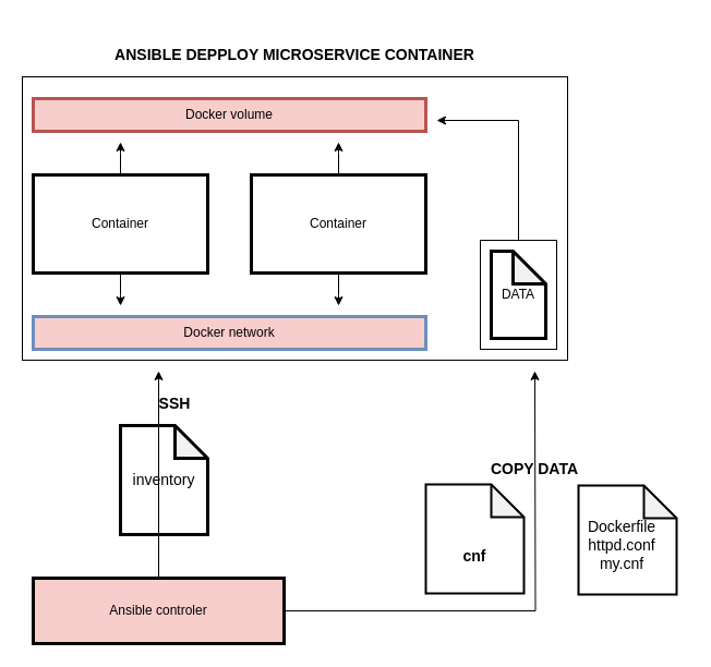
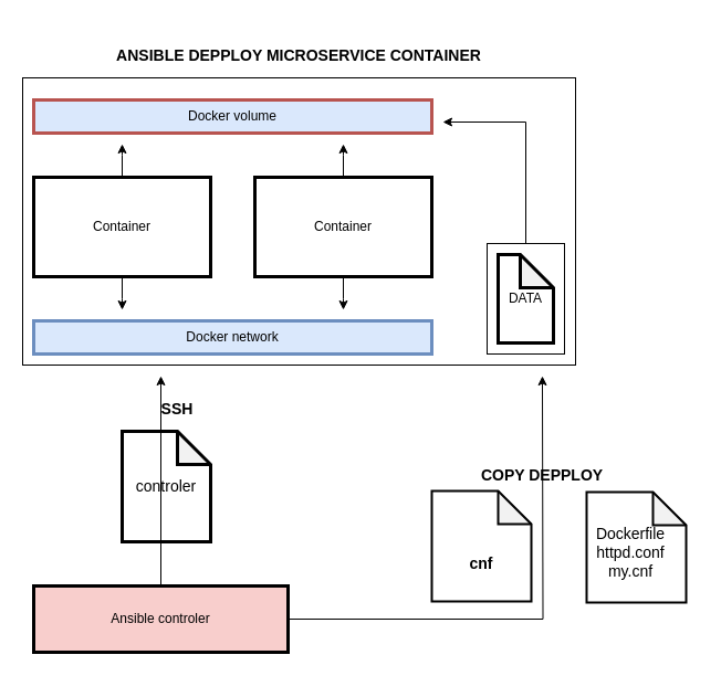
- <mxCell id="9" value="Docker volume" style="rounded=0;whiteSpace=wrap;html=1;strokeWidth=3;fillColor=#f8cecc;strokeColor=#b85450;" vertex="1" parent="1"><mxGeometry x="30" y="90" width="360" height="30" as="geometry" /></mxCell>
+ <mxCell id="9" value="Docker volume" style="rounded=0;whiteSpace=wrap;html=1;strokeWidth=3;fillColor=#dae8fc;strokeColor=#b85450;" vertex="1" parent="1"><mxGeometry x="30" y="90" width="360" height="30" as="geometry" /></mxCell>
- <mxCell id="8" value="Docker network" style="rounded=0;whiteSpace=wrap;html=1;strokeWidth=3;fillColor=#f8cecc;strokeColor=#6c8ebf;" vertex="1" parent="1"><mxGeometry x="30" y="290" width="360" height="30" as="geometry" /></mxCell>
+ <mxCell id="8" value="Docker network" style="rounded=0;whiteSpace=wrap;html=1;strokeWidth=3;fillColor=#dae8fc;strokeColor=#6c8ebf;" vertex="1" parent="1"><mxGeometry x="30" y="290" width="360" height="30" as="geometry" /></mxCell>
- <mxCell id="19" value="&lt;span style=&quot;font-size: 14px&quot;&gt;&lt;b&gt;COPY DATA&lt;/b&gt;&lt;/span&gt;" style="rounded=0;whiteSpace=wrap;html=1;strokeWidth=1;fillColor=none;opacity=0;" vertex="1" parent="1"><mxGeometry x="430" y="400" width="120" height="60" as="geometry" /></mxCell>
+ <mxCell id="19" value="&lt;span style=&quot;font-size: 14px&quot;&gt;&lt;b&gt;COPY DEPPLOY&lt;/b&gt;&lt;/span&gt;" style="rounded=0;whiteSpace=wrap;html=1;strokeWidth=1;fillColor=none;opacity=0;" vertex="1" parent="1"><mxGeometry x="430" y="400" width="120" height="60" as="geometry" /></mxCell>
- <mxCell id="17" value="&lt;font style=&quot;font-size: 14px&quot;&gt;inventory&lt;/font&gt;" style="shape=note;whiteSpace=wrap;html=1;backgroundOutline=1;darkOpacity=0.05;strokeWidth=3;fillColor=none;" vertex="1" parent="1"><mxGeometry x="110" y="390" width="80" height="100" as="geometry" /></mxCell>
+ <mxCell id="17" value="&lt;font style=&quot;font-size: 14px&quot;&gt;controler&lt;/font&gt;" style="shape=note;whiteSpace=wrap;html=1;backgroundOutline=1;darkOpacity=0.05;strokeWidth=3;fillColor=none;" vertex="1" parent="1"><mxGeometry x="110" y="390" width="80" height="100" as="geometry" /></mxCell>
